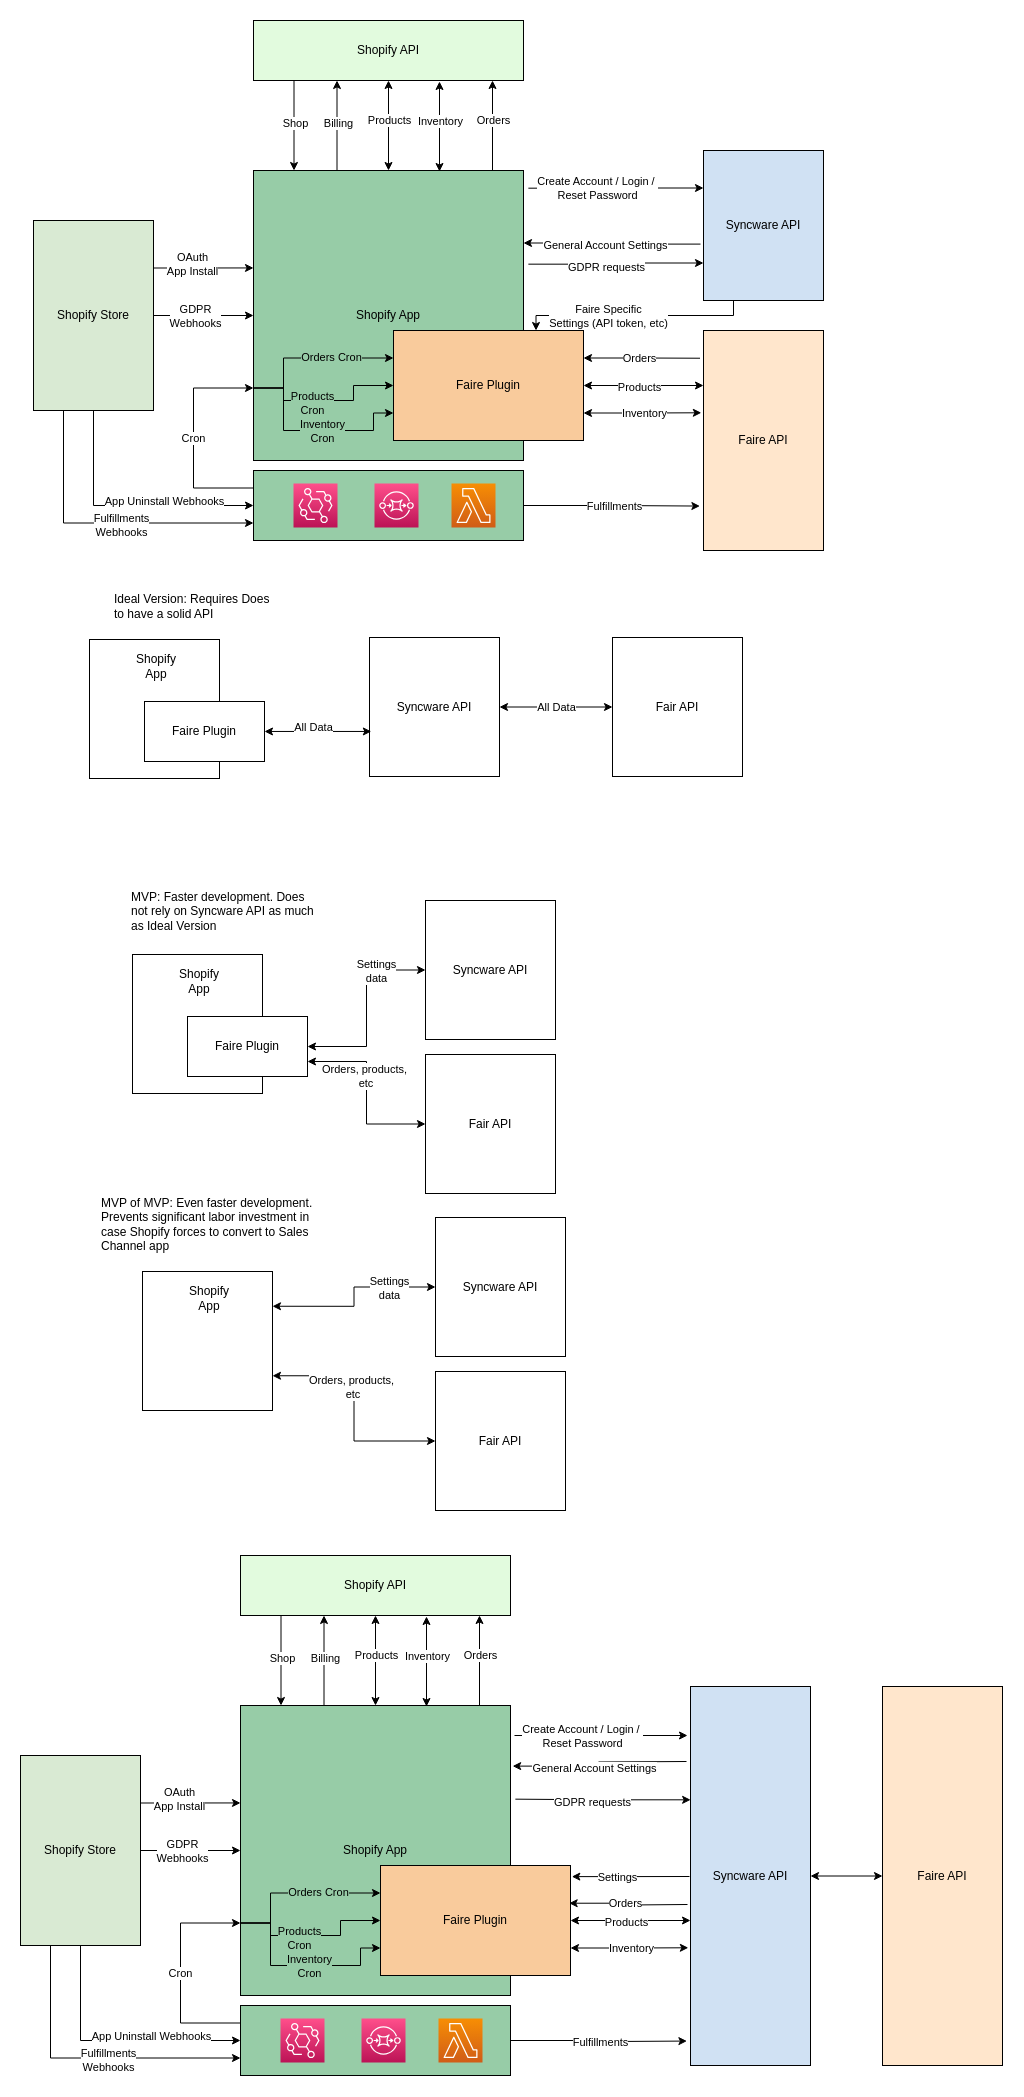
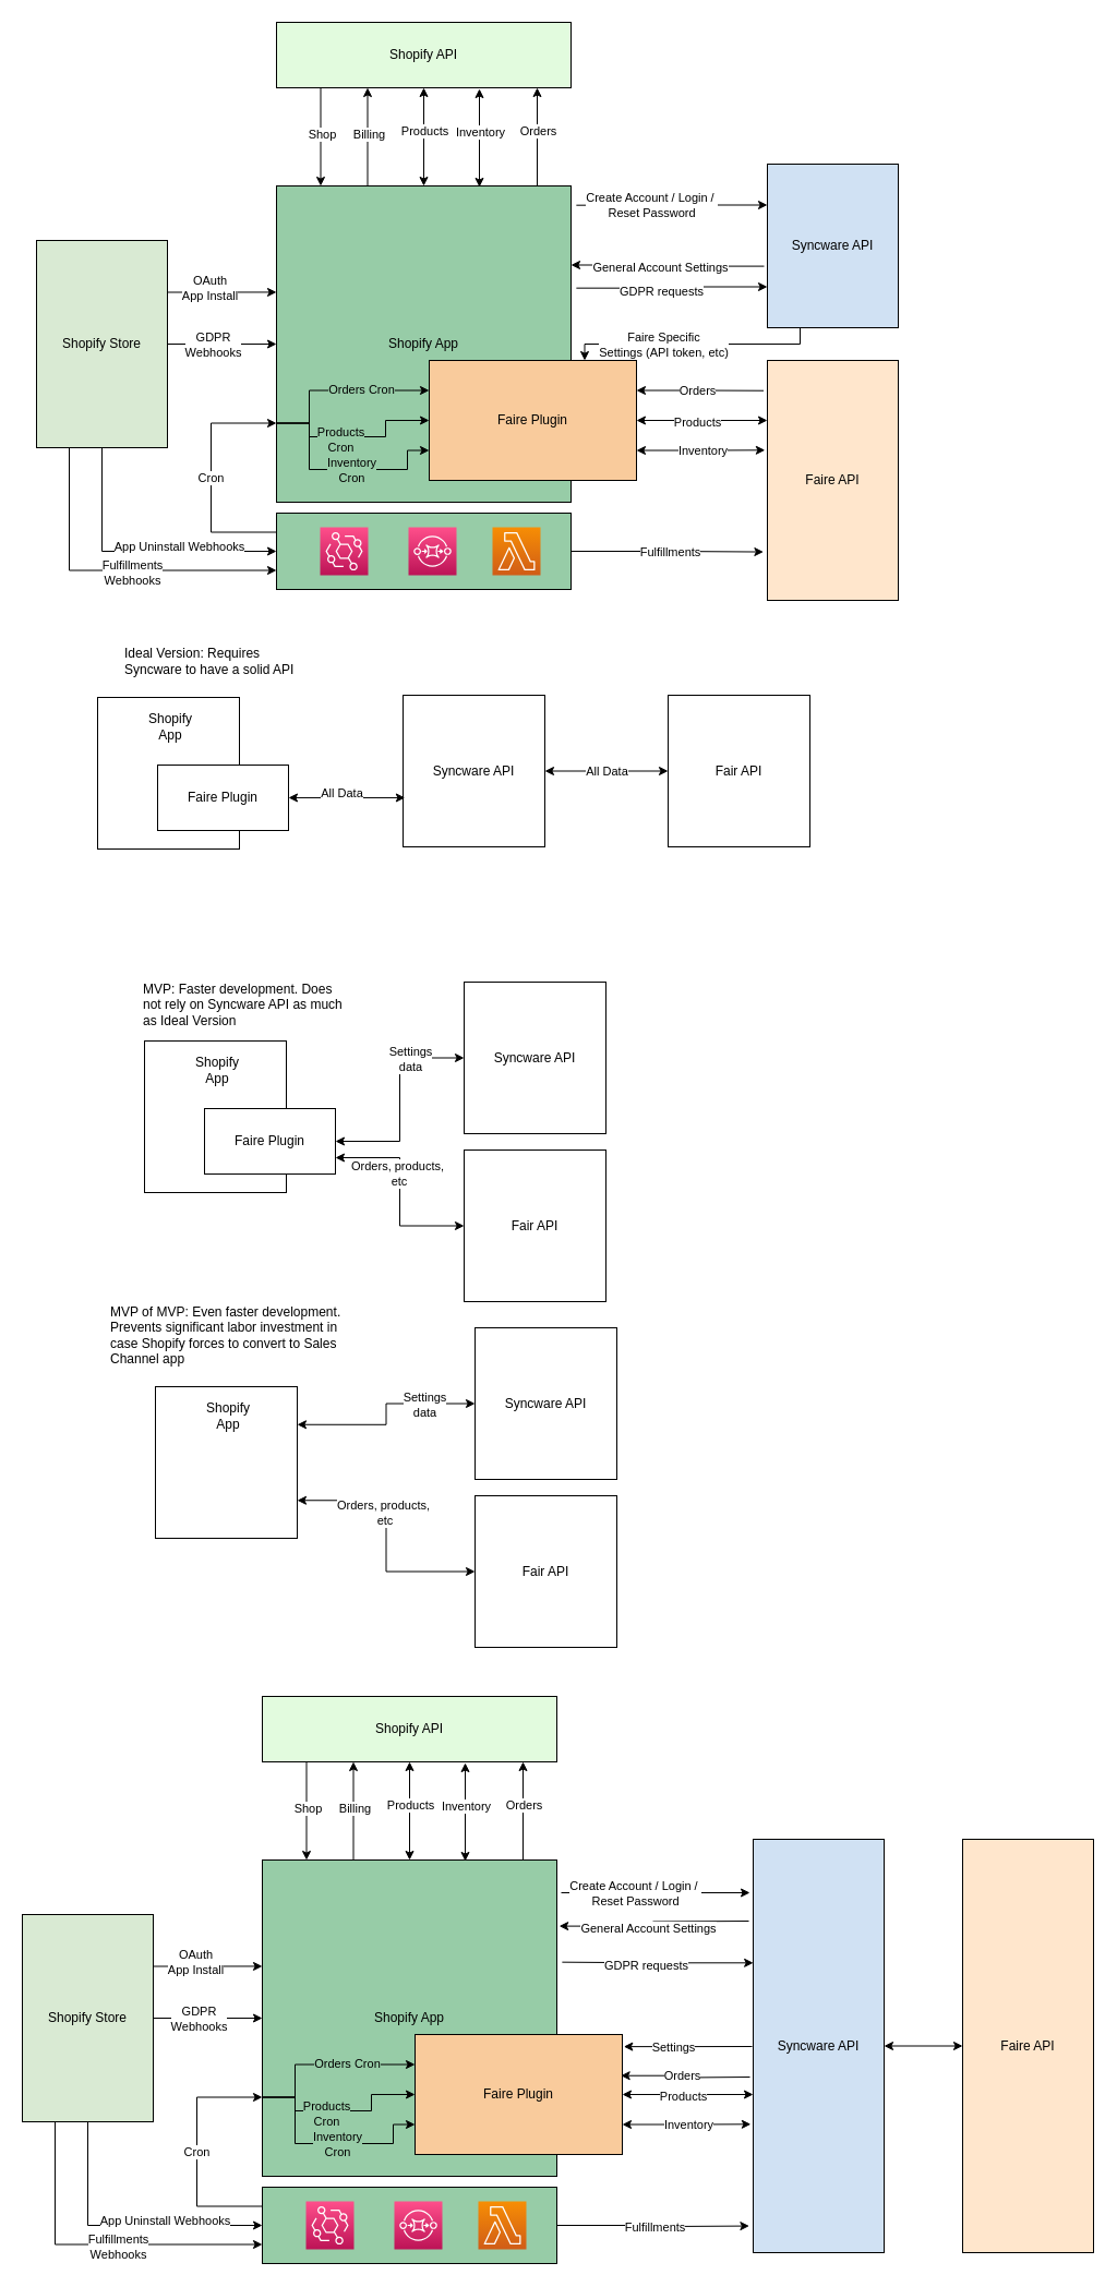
- <mxCell id="62" value="Ideal Version: Requires Does to have a solid API" style="text;html=1;strokeColor=none;fillColor=none;align=left;verticalAlign=middle;whiteSpace=wrap;rounded=0;" vertex="1" parent="1"><mxGeometry x="112" y="591" width="165" height="30" as="geometry" /></mxCell>
+ <mxCell id="62" value="Ideal Version: Requires Syncware to have a solid API" style="text;html=1;strokeColor=none;fillColor=none;align=left;verticalAlign=middle;whiteSpace=wrap;rounded=0;" vertex="1" parent="1"><mxGeometry x="112" y="591" width="165" height="30" as="geometry" /></mxCell>
- <mxCell id="72" value="MVP: Faster development. Does not rely on Syncware API as much as Ideal Version" style="text;html=1;strokeColor=none;fillColor=none;align=left;verticalAlign=middle;whiteSpace=wrap;rounded=0;" vertex="1" parent="1"><mxGeometry x="129" y="896" width="189" height="30" as="geometry" /></mxCell>
+ <mxCell id="72" value="MVP: Faster development. Does not rely on Syncware API as much as Ideal Version" style="text;html=1;strokeColor=none;fillColor=none;align=left;verticalAlign=middle;whiteSpace=wrap;rounded=0;" vertex="1" parent="1"><mxGeometry x="129" y="906" width="189" height="30" as="geometry" /></mxCell>
